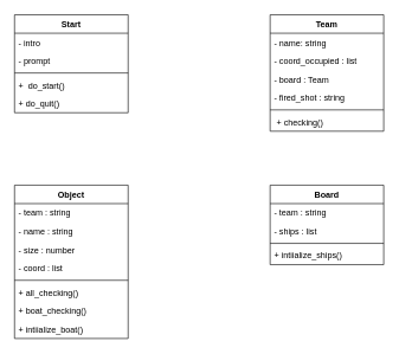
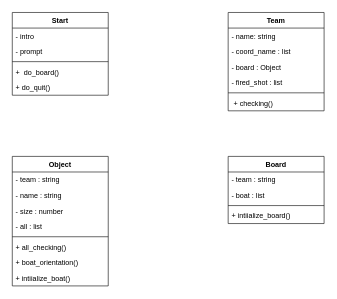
- <mxCell id="19" value="- coord_occupied : list" style="text;strokeColor=none;fillColor=none;align=left;verticalAlign=top;spacingLeft=4;spacingRight=4;overflow=hidden;rotatable=0;points=[[0,0.5],[1,0.5]];portConstraint=eastwest;labelBackgroundColor=none;" parent="17" vertex="1"><mxGeometry y="52" width="160" height="26" as="geometry" /></mxCell>
+ <mxCell id="19" value="- coord_name : list" style="text;strokeColor=none;fillColor=none;align=left;verticalAlign=top;spacingLeft=4;spacingRight=4;overflow=hidden;rotatable=0;points=[[0,0.5],[1,0.5]];portConstraint=eastwest;labelBackgroundColor=none;" parent="17" vertex="1"><mxGeometry y="52" width="160" height="26" as="geometry" /></mxCell>
- <mxCell id="20" value="- board : Team" style="text;strokeColor=none;fillColor=none;align=left;verticalAlign=top;spacingLeft=4;spacingRight=4;overflow=hidden;rotatable=0;points=[[0,0.5],[1,0.5]];portConstraint=eastwest;labelBackgroundColor=none;" parent="17" vertex="1"><mxGeometry y="78" width="160" height="26" as="geometry" /></mxCell>
+ <mxCell id="20" value="- board : Object" style="text;strokeColor=none;fillColor=none;align=left;verticalAlign=top;spacingLeft=4;spacingRight=4;overflow=hidden;rotatable=0;points=[[0,0.5],[1,0.5]];portConstraint=eastwest;labelBackgroundColor=none;" parent="17" vertex="1"><mxGeometry y="78" width="160" height="26" as="geometry" /></mxCell>
- <mxCell id="6" value="+  do_start()" style="text;strokeColor=none;fillColor=none;align=left;verticalAlign=top;spacingLeft=4;spacingRight=4;overflow=hidden;rotatable=0;points=[[0,0.5],[1,0.5]];portConstraint=eastwest;labelBackgroundColor=none;" parent="2" vertex="1"><mxGeometry y="86" width="160" height="26" as="geometry" /></mxCell>
+ <mxCell id="6" value="+  do_board()" style="text;strokeColor=none;fillColor=none;align=left;verticalAlign=top;spacingLeft=4;spacingRight=4;overflow=hidden;rotatable=0;points=[[0,0.5],[1,0.5]];portConstraint=eastwest;labelBackgroundColor=none;" parent="2" vertex="1"><mxGeometry y="86" width="160" height="26" as="geometry" /></mxCell>
- <mxCell id="21" value="- fired_shot : string" style="text;strokeColor=none;fillColor=none;align=left;verticalAlign=top;spacingLeft=4;spacingRight=4;overflow=hidden;rotatable=0;points=[[0,0.5],[1,0.5]];portConstraint=eastwest;labelBackgroundColor=none;" parent="17" vertex="1"><mxGeometry y="104" width="160" height="26" as="geometry" /></mxCell>
+ <mxCell id="21" value="- fired_shot : list" style="text;strokeColor=none;fillColor=none;align=left;verticalAlign=top;spacingLeft=4;spacingRight=4;overflow=hidden;rotatable=0;points=[[0,0.5],[1,0.5]];portConstraint=eastwest;labelBackgroundColor=none;" parent="17" vertex="1"><mxGeometry y="104" width="160" height="26" as="geometry" /></mxCell>
- <mxCell id="26" value="- ships : list" style="text;strokeColor=none;fillColor=none;align=left;verticalAlign=top;spacingLeft=4;spacingRight=4;overflow=hidden;rotatable=0;points=[[0,0.5],[1,0.5]];portConstraint=eastwest;labelBackgroundColor=none;" parent="24" vertex="1"><mxGeometry y="52" width="160" height="26" as="geometry" /></mxCell>
+ <mxCell id="26" value="- boat : list" style="text;strokeColor=none;fillColor=none;align=left;verticalAlign=top;spacingLeft=4;spacingRight=4;overflow=hidden;rotatable=0;points=[[0,0.5],[1,0.5]];portConstraint=eastwest;labelBackgroundColor=none;" parent="24" vertex="1"><mxGeometry y="52" width="160" height="26" as="geometry" /></mxCell>
- <mxCell id="28" value="+ intiialize_ships()" style="text;strokeColor=none;fillColor=none;align=left;verticalAlign=top;spacingLeft=4;spacingRight=4;overflow=hidden;rotatable=0;points=[[0,0.5],[1,0.5]];portConstraint=eastwest;labelBackgroundColor=none;" parent="24" vertex="1"><mxGeometry y="86" width="160" height="26" as="geometry" /></mxCell>
+ <mxCell id="28" value="+ intiialize_board()" style="text;strokeColor=none;fillColor=none;align=left;verticalAlign=top;spacingLeft=4;spacingRight=4;overflow=hidden;rotatable=0;points=[[0,0.5],[1,0.5]];portConstraint=eastwest;labelBackgroundColor=none;" parent="24" vertex="1"><mxGeometry y="86" width="160" height="26" as="geometry" /></mxCell>
- <mxCell id="12" value="- coord : list" style="text;strokeColor=none;fillColor=none;align=left;verticalAlign=top;spacingLeft=4;spacingRight=4;overflow=hidden;rotatable=0;points=[[0,0.5],[1,0.5]];portConstraint=eastwest;labelBackgroundColor=none;" parent="8" vertex="1"><mxGeometry y="104" width="160" height="26" as="geometry" /></mxCell>
+ <mxCell id="12" value="- all : list" style="text;strokeColor=none;fillColor=none;align=left;verticalAlign=top;spacingLeft=4;spacingRight=4;overflow=hidden;rotatable=0;points=[[0,0.5],[1,0.5]];portConstraint=eastwest;labelBackgroundColor=none;" parent="8" vertex="1"><mxGeometry y="104" width="160" height="26" as="geometry" /></mxCell>
- <mxCell id="15" value="+ boat_checking()" style="text;strokeColor=none;fillColor=none;align=left;verticalAlign=top;spacingLeft=4;spacingRight=4;overflow=hidden;rotatable=0;points=[[0,0.5],[1,0.5]];portConstraint=eastwest;labelBackgroundColor=none;" parent="8" vertex="1"><mxGeometry y="164" width="160" height="26" as="geometry" /></mxCell>
+ <mxCell id="15" value="+ boat_orientation()" style="text;strokeColor=none;fillColor=none;align=left;verticalAlign=top;spacingLeft=4;spacingRight=4;overflow=hidden;rotatable=0;points=[[0,0.5],[1,0.5]];portConstraint=eastwest;labelBackgroundColor=none;" parent="8" vertex="1"><mxGeometry y="164" width="160" height="26" as="geometry" /></mxCell>
